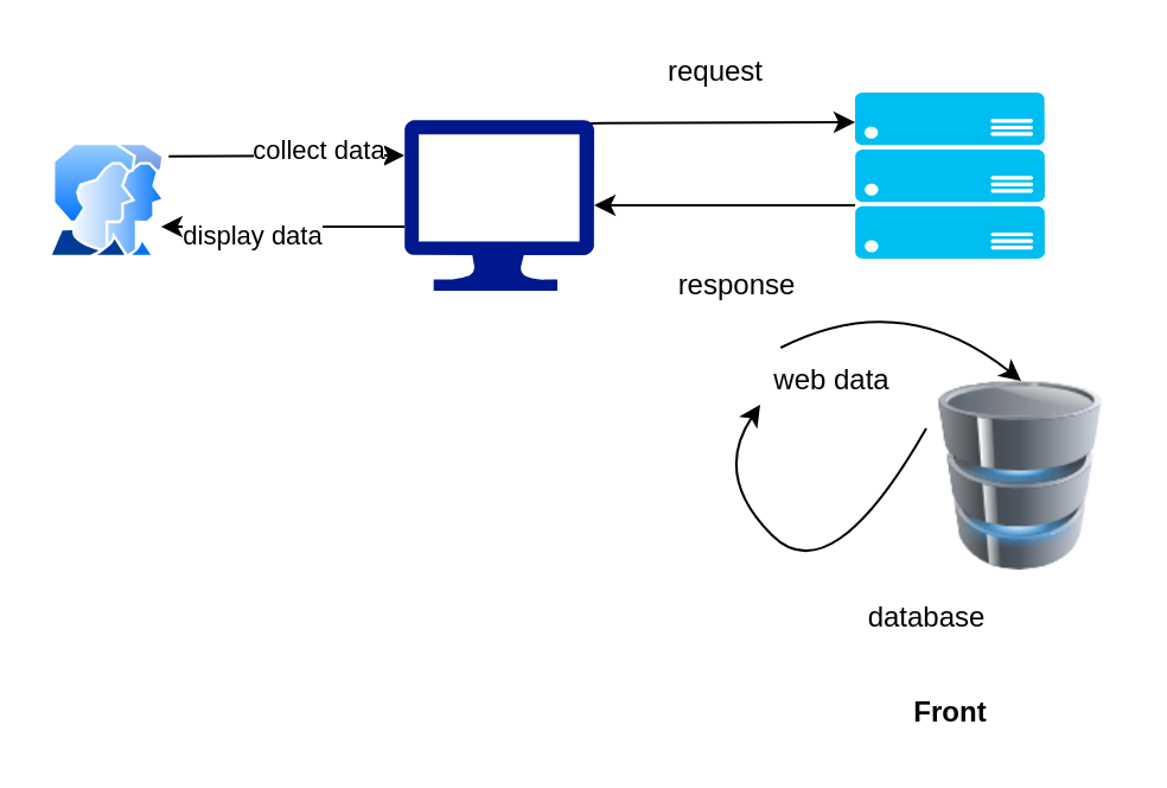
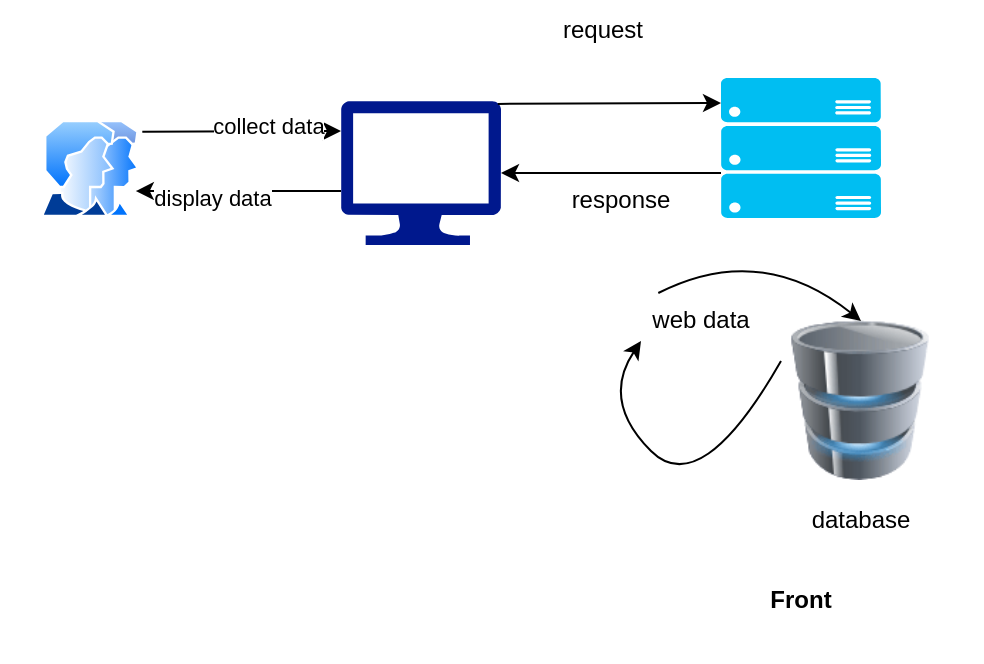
- <mxCell id="10" value="request" style="text;html=1;align=center;verticalAlign=middle;resizable=0;points=[];autosize=1;strokeColor=none;fillColor=none;" vertex="1" parent="1"><mxGeometry x="271" y="20" width="60" height="20" as="geometry" /></mxCell>
+ <mxCell id="10" value="request" style="text;html=1;align=center;verticalAlign=middle;resizable=0;points=[];autosize=1;strokeColor=none;fillColor=none;" vertex="1" parent="1"><mxGeometry x="271" y="5" width="60" height="20" as="geometry" /></mxCell>
- <mxCell id="11" value="response" style="text;html=1;align=center;verticalAlign=middle;resizable=0;points=[];autosize=1;strokeColor=none;fillColor=none;" vertex="1" parent="1"><mxGeometry x="280" y="110" width="60" height="20" as="geometry" /></mxCell>
+ <mxCell id="11" value="response" style="text;html=1;align=center;verticalAlign=middle;resizable=0;points=[];autosize=1;strokeColor=none;fillColor=none;" vertex="1" parent="1"><mxGeometry x="280" y="90" width="60" height="20" as="geometry" /></mxCell>
- <mxCell id="14" value="database" style="text;html=1;align=center;verticalAlign=middle;resizable=0;points=[];autosize=1;strokeColor=none;fillColor=none;" vertex="1" parent="1"><mxGeometry x="360" y="250" width="60" height="20" as="geometry" /></mxCell>
+ <mxCell id="14" value="database" style="text;html=1;align=center;verticalAlign=middle;resizable=0;points=[];autosize=1;strokeColor=none;fillColor=none;" vertex="1" parent="1"><mxGeometry x="400" y="250" width="60" height="20" as="geometry" /></mxCell>
